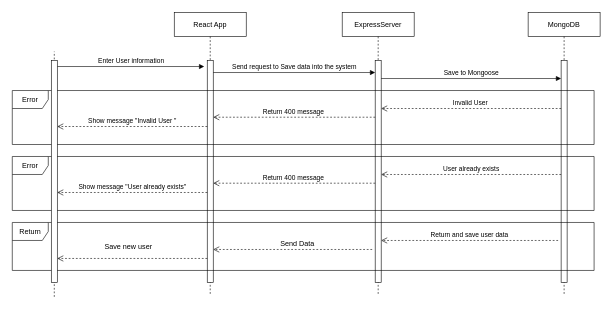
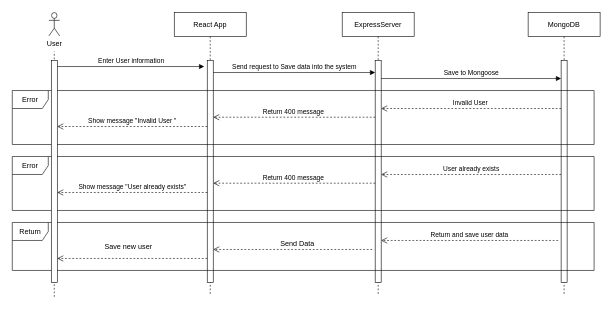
+ <mxCell id="27" value="User" style="shape=umlActor;verticalLabelPosition=bottom;verticalAlign=top;html=1;outlineConnect=0;" parent="25" vertex="1"><mxGeometry width="18" height="39" as="geometry" /></mxCell>
